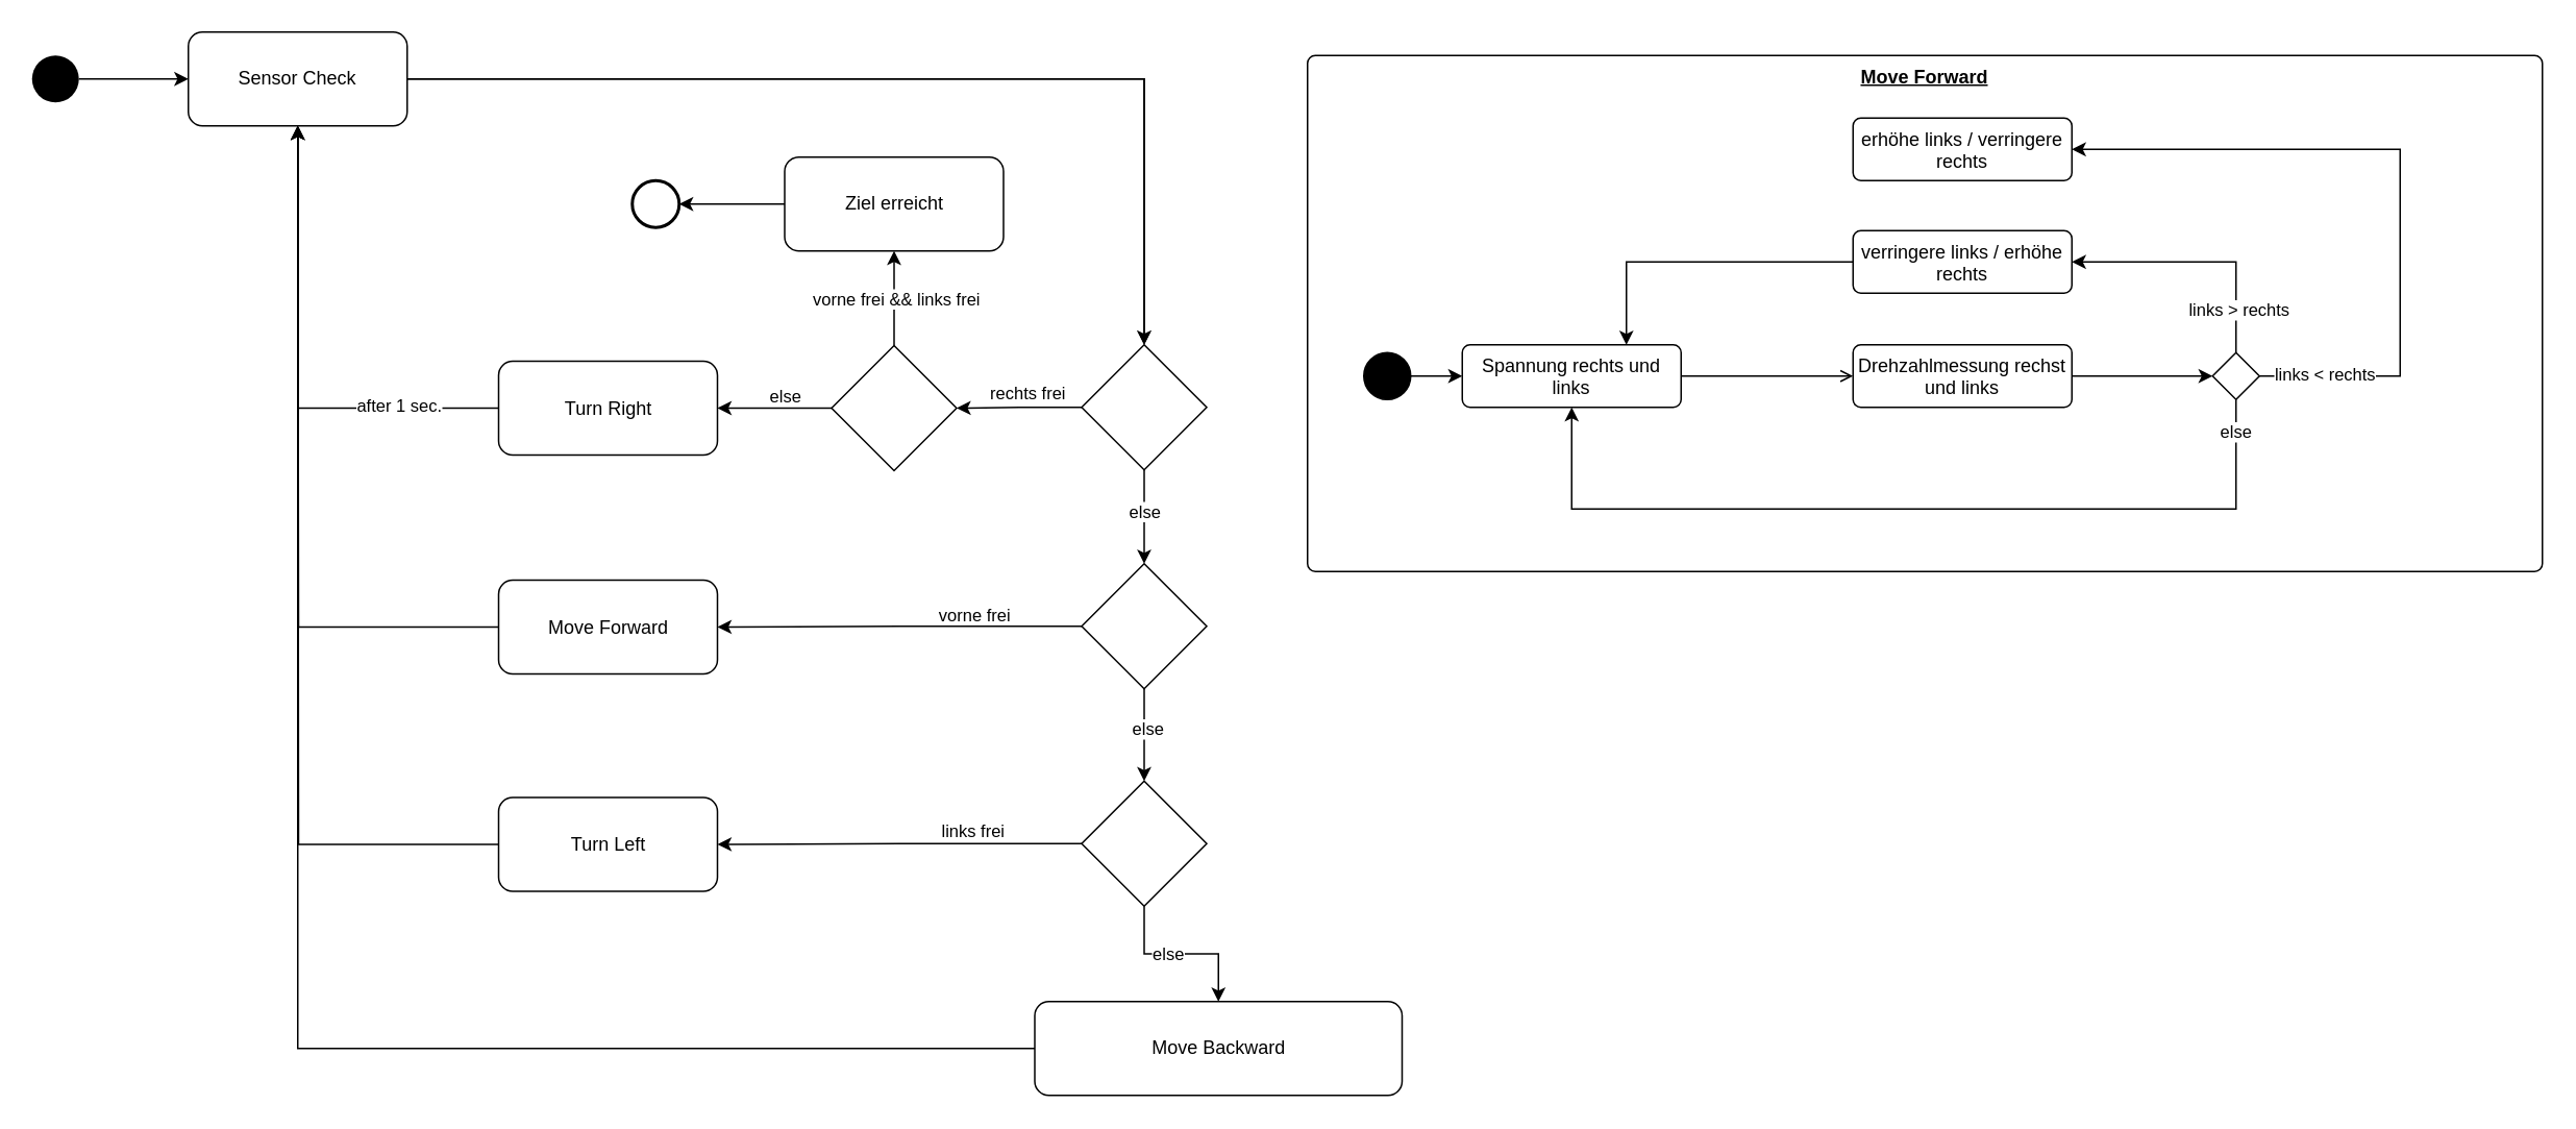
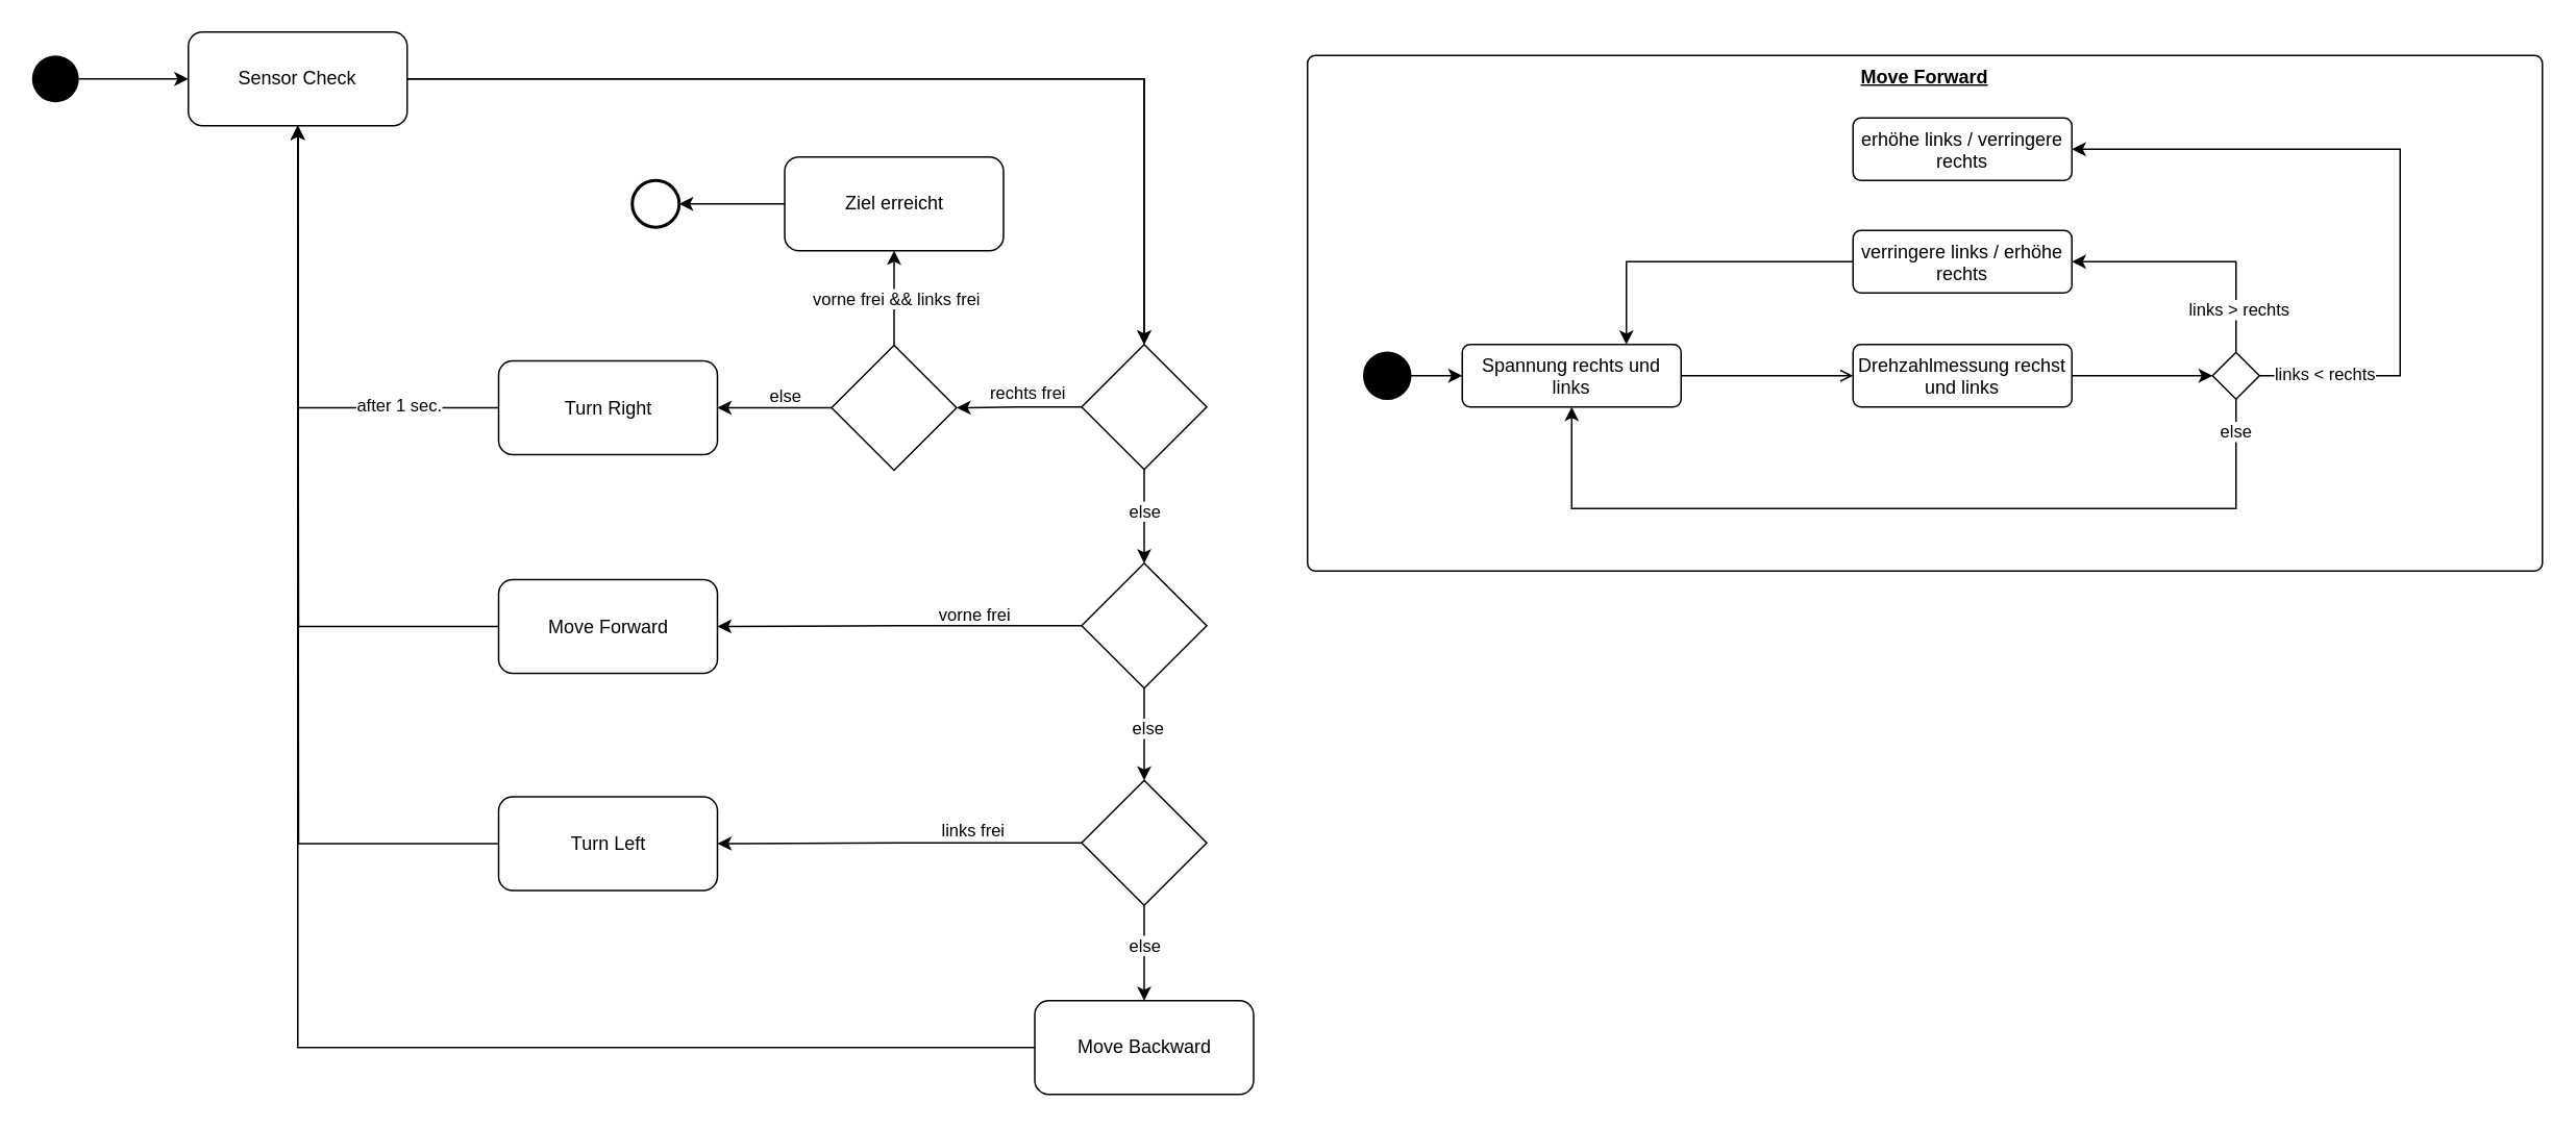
- <mxCell id="11" value="Move Backward" style="rounded=1;whiteSpace=wrap;html=1;" parent="1" vertex="1"><mxGeometry x="661.5" y="640" width="235" height="60" as="geometry" /></mxCell>
+ <mxCell id="11" value="Move Backward" style="rounded=1;whiteSpace=wrap;html=1;" parent="1" vertex="1"><mxGeometry x="661.5" y="640" width="140" height="60" as="geometry" /></mxCell>
